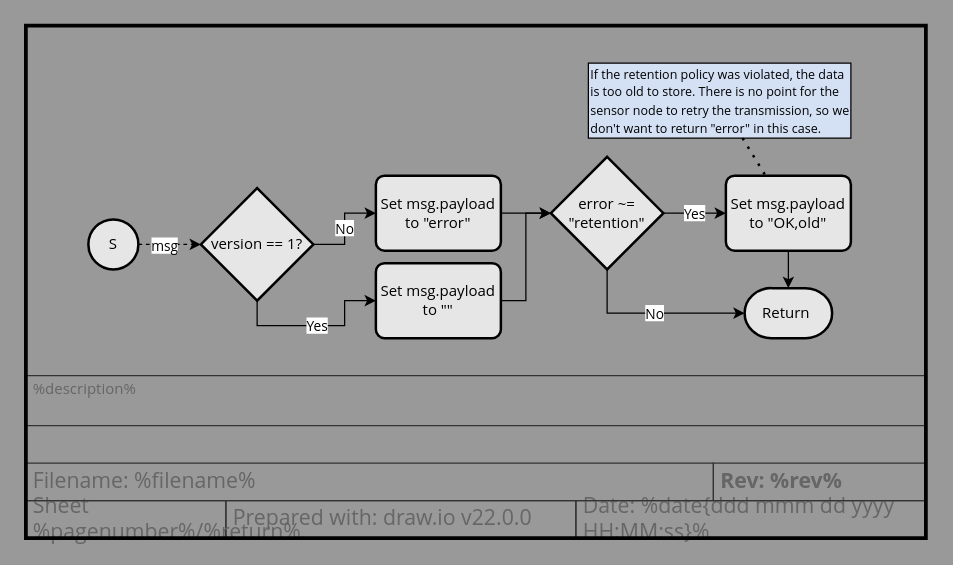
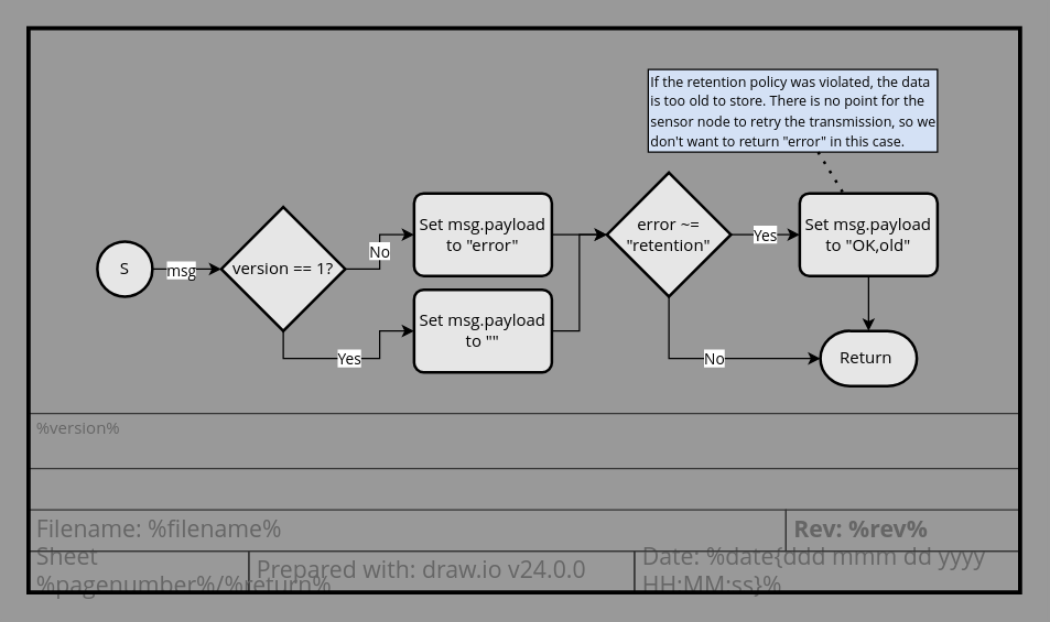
- <mxCell id="15" value="" style="edgeStyle=orthogonalEdgeStyle;rounded=0;orthogonalLoop=1;jettySize=auto;html=1;fontFamily=Open Sans;dashed=1;" edge="1" parent="10" source="11" target="19"><mxGeometry relative="1" as="geometry"><mxPoint x="110" y="170" as="sourcePoint" /><mxPoint x="240" y="-50" as="targetPoint" /></mxGeometry></mxCell>
+ <mxCell id="15" value="" style="edgeStyle=orthogonalEdgeStyle;rounded=0;orthogonalLoop=1;jettySize=auto;html=1;fontFamily=Open Sans;" edge="1" parent="10" source="11" target="19"><mxGeometry relative="1" as="geometry"><mxPoint x="110" y="170" as="sourcePoint" /><mxPoint x="240" y="-50" as="targetPoint" /></mxGeometry></mxCell>
- <mxCell id="14" value="Return&amp;nbsp;" style="strokeWidth=2;html=1;shape=mxgraph.flowchart.terminator;whiteSpace=wrap;fillColor=#E6E6E6;fontFamily=Open Sans;" parent="10" vertex="1"><mxGeometry x="595" y="230" width="70" height="40" as="geometry" /></mxCell>
+ <mxCell id="14" value="Return&amp;nbsp;" style="strokeWidth=2;html=1;shape=mxgraph.flowchart.terminator;whiteSpace=wrap;fillColor=#E6E6E6;fontFamily=Open Sans;" parent="10" vertex="1"><mxGeometry x="595" y="240" width="70" height="40" as="geometry" /></mxCell>
- <mxCell id="6" value="&lt;div align=&quot;left&quot;&gt;%description%&lt;/div&gt;" style="strokeWidth=1;shadow=0;dashed=0;html=1;shape=mxgraph.mockup.text.textBox;fontColor=#666666;align=left;verticalAlign=top;fontSize=12;spacingLeft=4;spacingTop=-3;whiteSpace=wrap;strokeColor=#333333;mainText=;fillColor=none;fontFamily=Open Sans;movable=1;resizable=1;rotatable=1;deletable=1;editable=1;locked=0;connectable=1;" parent="1" vertex="1"><mxGeometry x="20" y="300" width="720" height="40" as="geometry" /></mxCell>
+ <mxCell id="6" value="&lt;div align=&quot;left&quot;&gt;%version%&lt;/div&gt;" style="strokeWidth=1;shadow=0;dashed=0;html=1;shape=mxgraph.mockup.text.textBox;fontColor=#666666;align=left;verticalAlign=top;fontSize=12;spacingLeft=4;spacingTop=-3;whiteSpace=wrap;strokeColor=#333333;mainText=;fillColor=none;fontFamily=Open Sans;movable=1;resizable=1;rotatable=1;deletable=1;editable=1;locked=0;connectable=1;" parent="1" vertex="1"><mxGeometry x="20" y="300" width="720" height="40" as="geometry" /></mxCell>
- <mxCell id="2" value="Prepared with: draw.io v22.0.0" style="strokeWidth=1;shadow=0;dashed=0;align=center;html=1;shape=mxgraph.mockup.text.textBox;fontColor=#666666;align=left;fontSize=17;spacingLeft=4;spacingTop=-3;whiteSpace=wrap;strokeColor=#333333;mainText=;fillColor=none;fontFamily=Open Sans;movable=1;resizable=1;rotatable=1;deletable=1;editable=1;locked=0;connectable=1;" parent="1" vertex="1"><mxGeometry x="180" y="400" width="280" height="30" as="geometry" /></mxCell>
+ <mxCell id="2" value="Prepared with: draw.io v24.0.0" style="strokeWidth=1;shadow=0;dashed=0;align=center;html=1;shape=mxgraph.mockup.text.textBox;fontColor=#666666;align=left;fontSize=17;spacingLeft=4;spacingTop=-3;whiteSpace=wrap;strokeColor=#333333;mainText=;fillColor=none;fontFamily=Open Sans;movable=1;resizable=1;rotatable=1;deletable=1;editable=1;locked=0;connectable=1;" parent="1" vertex="1"><mxGeometry x="180" y="400" width="280" height="30" as="geometry" /></mxCell>
